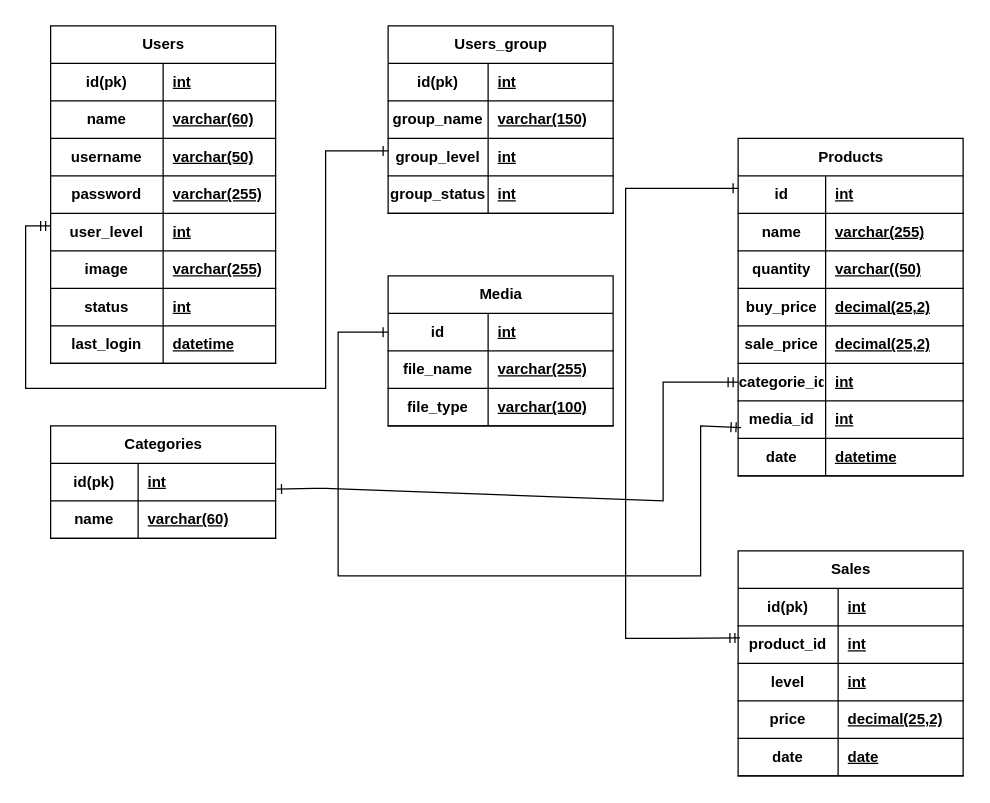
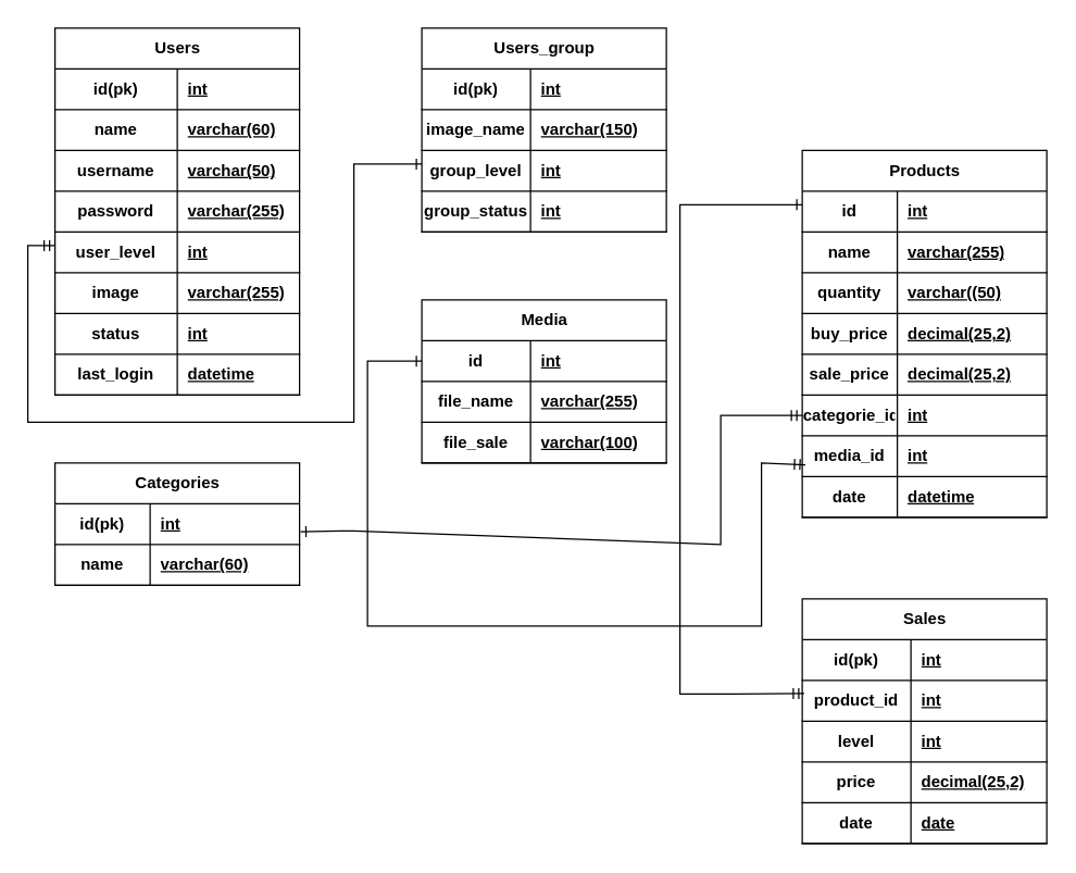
- <mxCell id="32" value="group_name" style="shape=partialRectangle;connectable=0;fillColor=none;top=0;left=0;bottom=0;right=0;fontStyle=1;overflow=hidden;whiteSpace=wrap;html=1;" vertex="1" parent="31"><mxGeometry width="80" height="30" as="geometry"><mxRectangle width="80" height="30" as="alternateBounds" /></mxGeometry></mxCell>
+ <mxCell id="32" value="image_name" style="shape=partialRectangle;connectable=0;fillColor=none;top=0;left=0;bottom=0;right=0;fontStyle=1;overflow=hidden;whiteSpace=wrap;html=1;" vertex="1" parent="31"><mxGeometry width="80" height="30" as="geometry"><mxRectangle width="80" height="30" as="alternateBounds" /></mxGeometry></mxCell>
- <mxCell id="55" value="file_type" style="shape=partialRectangle;connectable=0;fillColor=none;top=0;left=0;bottom=0;right=0;fontStyle=1;overflow=hidden;whiteSpace=wrap;html=1;" vertex="1" parent="54"><mxGeometry width="80" height="30" as="geometry"><mxRectangle width="80" height="30" as="alternateBounds" /></mxGeometry></mxCell>
+ <mxCell id="55" value="file_sale" style="shape=partialRectangle;connectable=0;fillColor=none;top=0;left=0;bottom=0;right=0;fontStyle=1;overflow=hidden;whiteSpace=wrap;html=1;" vertex="1" parent="54"><mxGeometry width="80" height="30" as="geometry"><mxRectangle width="80" height="30" as="alternateBounds" /></mxGeometry></mxCell>
